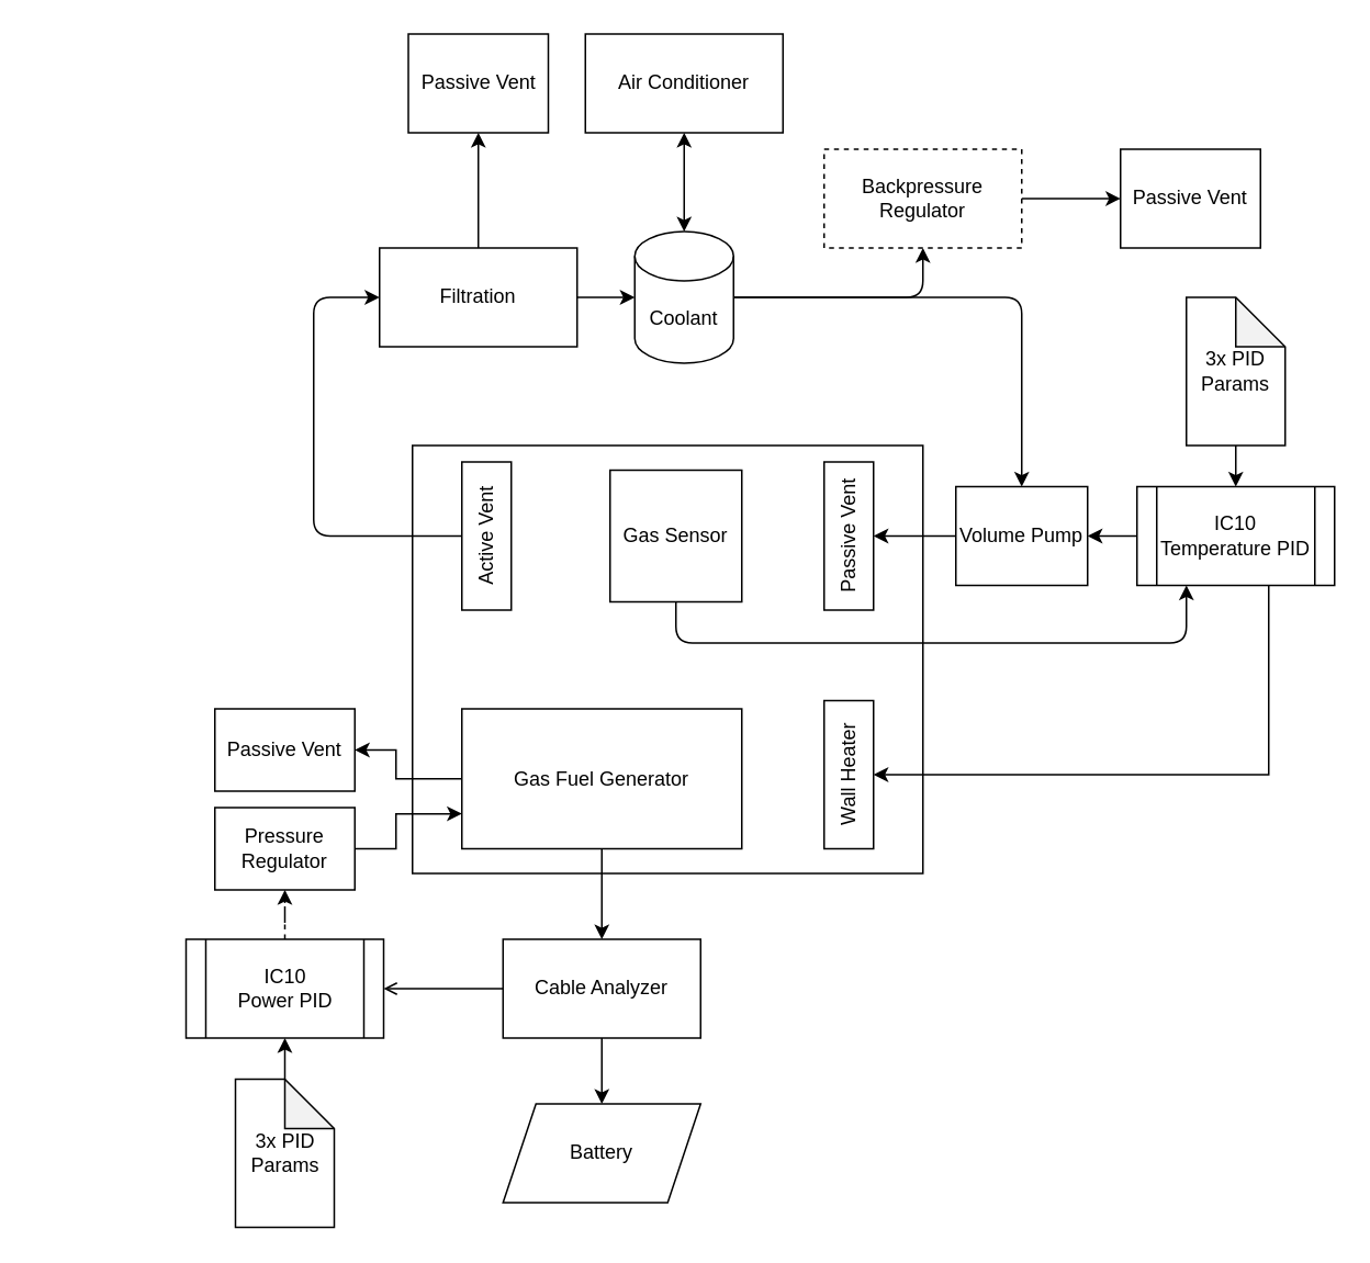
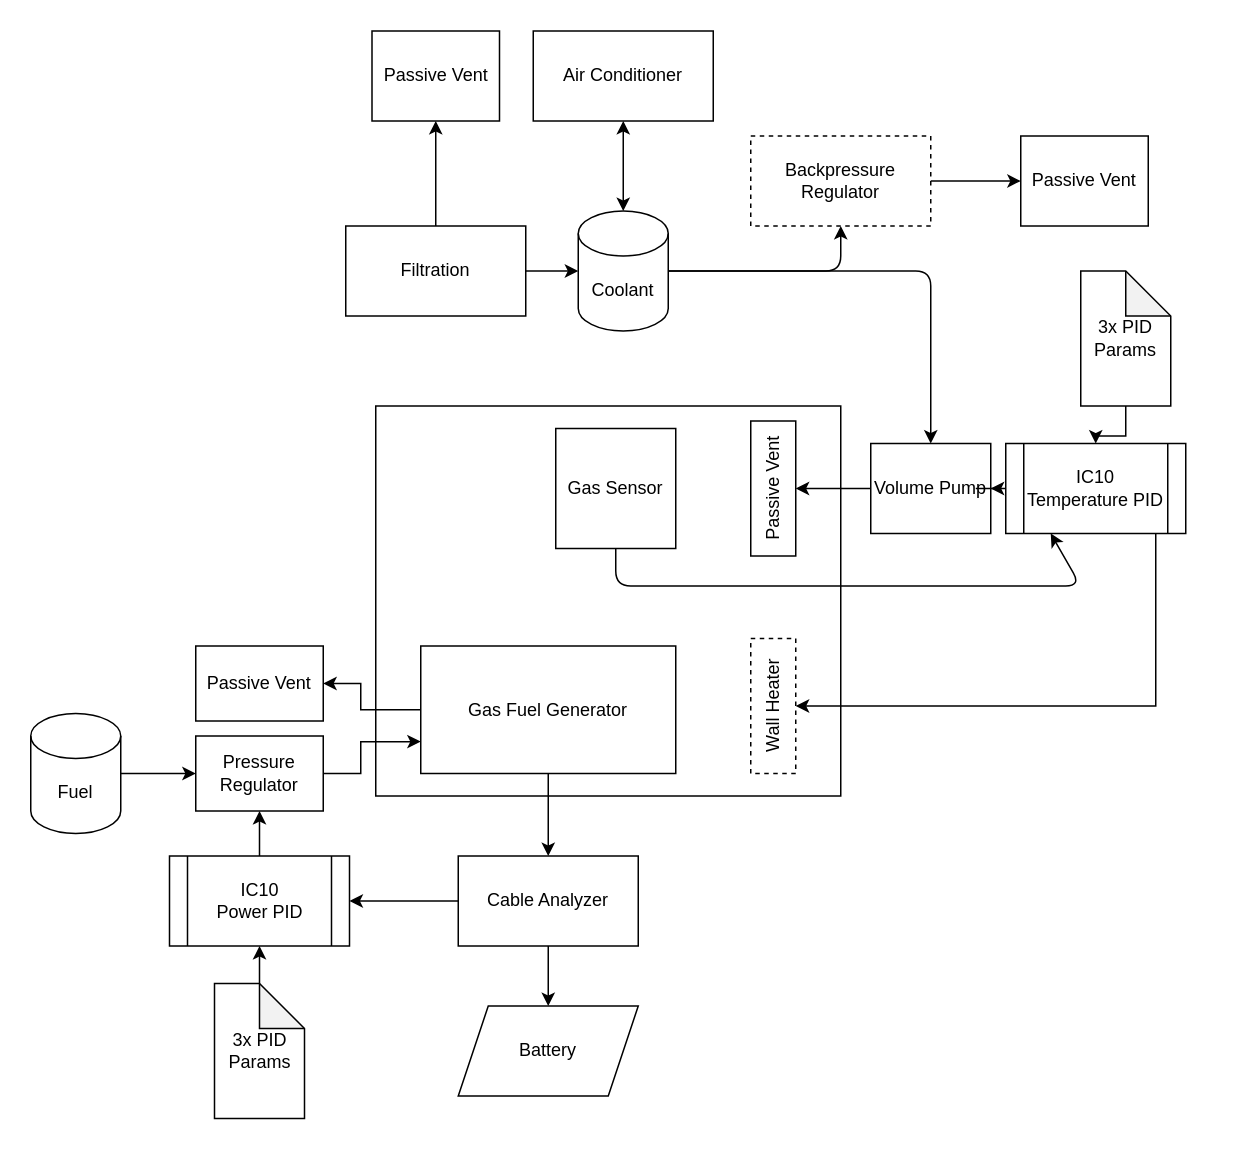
- <mxCell id="16" value="" style="endArrow=classic;html=1;exitX=0;exitY=0.5;exitDx=0;exitDy=0;entryX=0;entryY=0.5;entryDx=0;entryDy=0;" edge="1" parent="1" source="8" target="17"><mxGeometry width="50" height="50" relative="1" as="geometry"><mxPoint x="170" y="290" as="sourcePoint" /><mxPoint x="50" y="190" as="targetPoint" /><Array as="points"><mxPoint x="190" y="325" /><mxPoint x="190" y="180" /></Array></mxGeometry></mxCell>
- <mxCell id="8" value="Active Vent" style="rounded=0;whiteSpace=wrap;html=1;horizontal=0;" vertex="1" parent="1"><mxGeometry x="280" y="280" width="30" height="90" as="geometry" /></mxCell>
- <mxCell id="27" value="&lt;div&gt;IC10&lt;/div&gt;&lt;div&gt;Temperature PID&lt;br&gt;&lt;/div&gt;" style="shape=process;whiteSpace=wrap;html=1;backgroundOutline=1;" vertex="1" parent="1"><mxGeometry x="690" y="295" width="120" height="60" as="geometry" /></mxCell>
+ <mxCell id="27" value="&lt;div&gt;IC10&lt;/div&gt;&lt;div&gt;Temperature PID&lt;br&gt;&lt;/div&gt;" style="shape=process;whiteSpace=wrap;html=1;backgroundOutline=1;" vertex="1" parent="1"><mxGeometry x="670" y="295" width="120" height="60" as="geometry" /></mxCell>
- <mxCell id="32" value="&lt;div&gt;Wall Heater&lt;/div&gt;" style="rounded=0;whiteSpace=wrap;html=1;horizontal=0;" vertex="1" parent="1"><mxGeometry x="500" y="425" width="30" height="90" as="geometry" /></mxCell>
+ <mxCell id="32" value="&lt;div&gt;Wall Heater&lt;/div&gt;" style="rounded=0;whiteSpace=wrap;html=1;horizontal=0;dashed=1;" vertex="1" parent="1"><mxGeometry x="500" y="425" width="30" height="90" as="geometry" /></mxCell>
+ <mxCell id="7" value="Fuel" style="shape=cylinder3;whiteSpace=wrap;html=1;boundedLbl=1;backgroundOutline=1;size=15;" vertex="1" parent="1"><mxGeometry x="20" y="475" width="60" height="80" as="geometry" /></mxCell>
+ <mxCell id="6" style="edgeStyle=orthogonalEdgeStyle;rounded=0;orthogonalLoop=1;jettySize=auto;html=1;" edge="1" parent="1" source="7" target="34"><mxGeometry relative="1" as="geometry" /></mxCell>
- <mxCell id="36" style="edgeStyle=orthogonalEdgeStyle;rounded=0;orthogonalLoop=1;jettySize=auto;html=1;entryX=0.5;entryY=1;entryDx=0;entryDy=0;dashed=1;" edge="1" parent="1" source="37" target="34"><mxGeometry relative="1" as="geometry" /></mxCell>
+ <mxCell id="36" style="edgeStyle=orthogonalEdgeStyle;rounded=0;orthogonalLoop=1;jettySize=auto;html=1;entryX=0.5;entryY=1;entryDx=0;entryDy=0;" edge="1" parent="1" source="37" target="34"><mxGeometry relative="1" as="geometry" /></mxCell>
- <mxCell id="38" style="edgeStyle=orthogonalEdgeStyle;rounded=0;orthogonalLoop=1;jettySize=auto;html=1;entryX=1;entryY=0.5;entryDx=0;entryDy=0;endArrow=open;" edge="1" parent="1" source="40" target="37"><mxGeometry relative="1" as="geometry" /></mxCell>
+ <mxCell id="38" style="edgeStyle=orthogonalEdgeStyle;rounded=0;orthogonalLoop=1;jettySize=auto;html=1;entryX=1;entryY=0.5;entryDx=0;entryDy=0;" edge="1" parent="1" source="40" target="37"><mxGeometry relative="1" as="geometry" /></mxCell>
